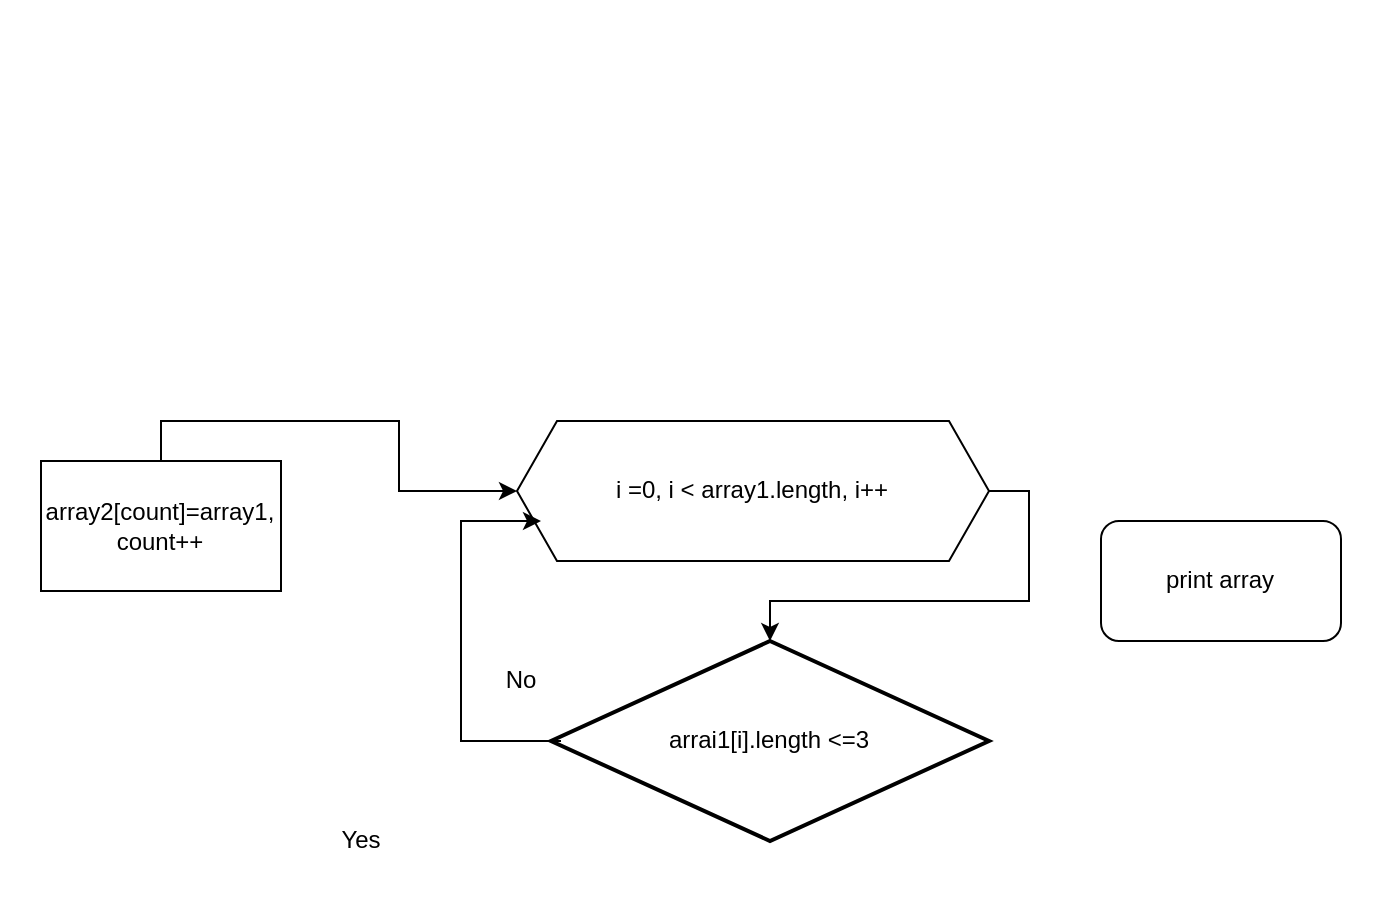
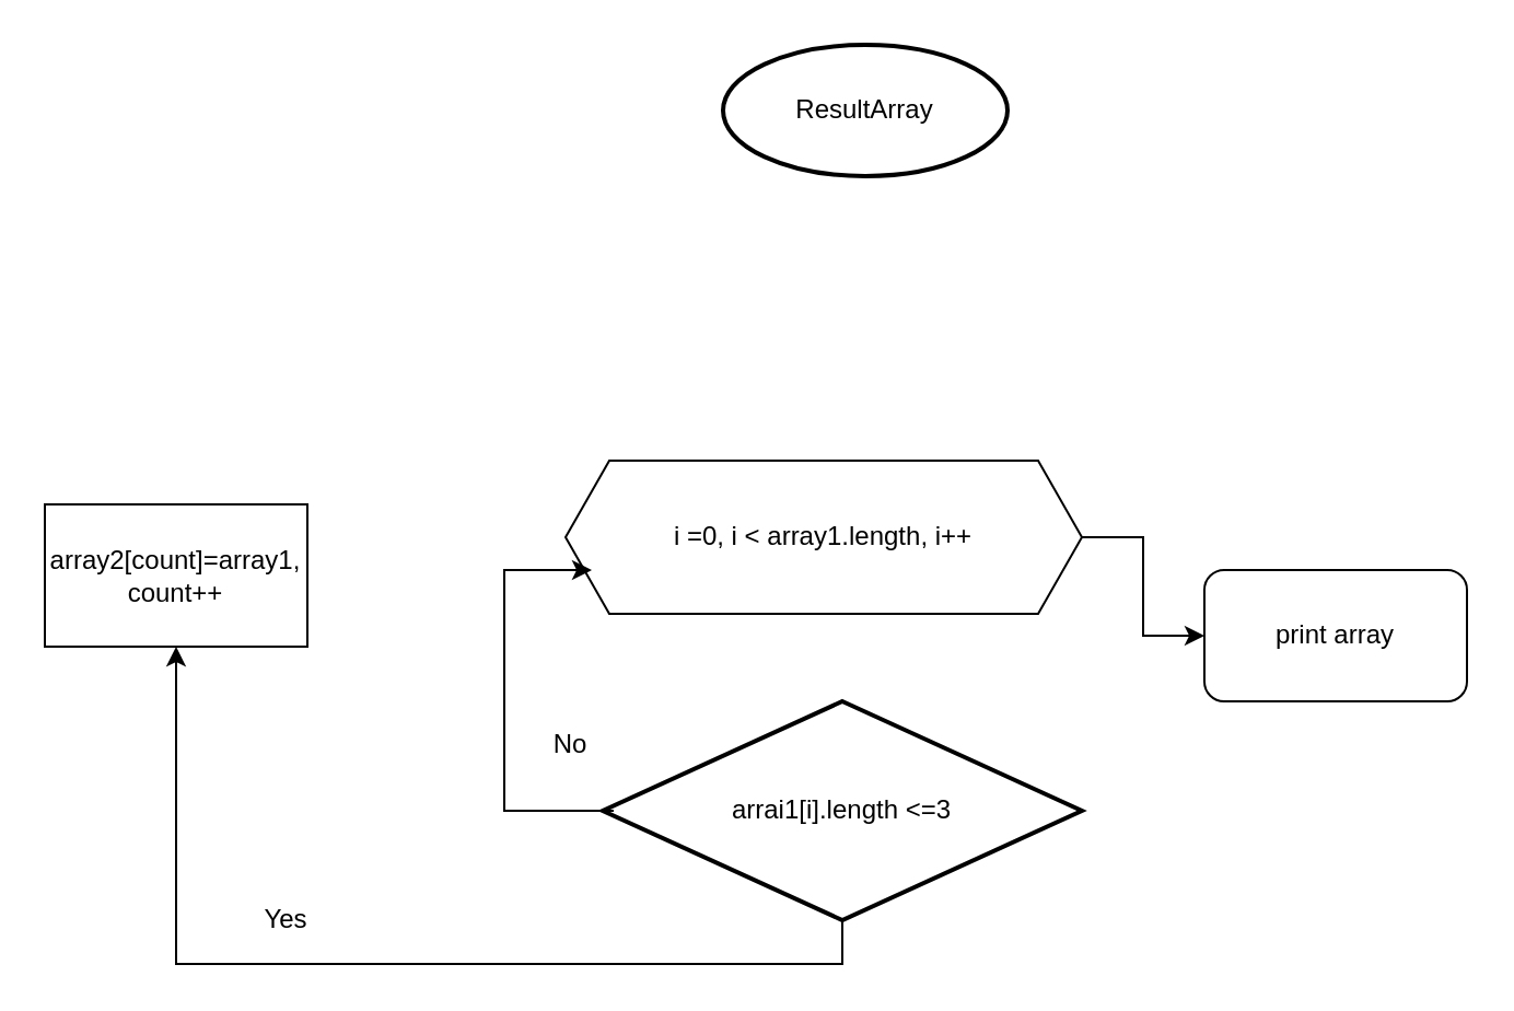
+ <mxCell id="2" value="ResultArray" style="strokeWidth=2;html=1;shape=mxgraph.flowchart.start_1;whiteSpace=wrap;" vertex="1" parent="1"><mxGeometry x="330" y="20" width="130" height="60" as="geometry" /></mxCell>
- <mxCell id="8" style="edgeStyle=orthogonalEdgeStyle;rounded=0;orthogonalLoop=1;jettySize=auto;html=1;exitX=0.5;exitY=0;exitDx=0;exitDy=0;entryX=0;entryY=0.5;entryDx=0;entryDy=0;" edge="1" parent="1" source="9" target="4"><mxGeometry relative="1" as="geometry" /></mxCell>
- <mxCell id="3" style="edgeStyle=orthogonalEdgeStyle;rounded=0;orthogonalLoop=1;jettySize=auto;html=1;exitX=1;exitY=0.5;exitDx=0;exitDy=0;" edge="1" parent="1" source="4" target="7"><mxGeometry relative="1" as="geometry" /></mxCell>
+ <mxCell id="3" style="edgeStyle=orthogonalEdgeStyle;rounded=0;orthogonalLoop=1;jettySize=auto;html=1;exitX=1;exitY=0.5;exitDx=0;exitDy=0;entryX=0;entryY=0.5;entryDx=0;entryDy=0;" edge="1" parent="1" source="4" target="5"><mxGeometry relative="1" as="geometry" /></mxCell>
- <mxCell id="11" value="Yes" style="text;html=1;align=center;verticalAlign=middle;resizable=0;points=[];autosize=1;strokeColor=none;fillColor=none;" vertex="1" parent="1"><mxGeometry x="160" y="405" width="40" height="30" as="geometry" /></mxCell>
+ <mxCell id="11" value="Yes" style="text;html=1;align=center;verticalAlign=middle;resizable=0;points=[];autosize=1;strokeColor=none;fillColor=none;" vertex="1" parent="1"><mxGeometry x="110" y="405" width="40" height="30" as="geometry" /></mxCell>
+ <mxCell id="6" style="edgeStyle=orthogonalEdgeStyle;rounded=0;orthogonalLoop=1;jettySize=auto;html=1;exitX=0.5;exitY=1;exitDx=0;exitDy=0;exitPerimeter=0;" edge="1" parent="1" source="7" target="9"><mxGeometry relative="1" as="geometry"><mxPoint x="80" y="340" as="targetPoint" /><Array as="points"><mxPoint x="385" y="440" /><mxPoint x="80" y="440" /></Array></mxGeometry></mxCell>
